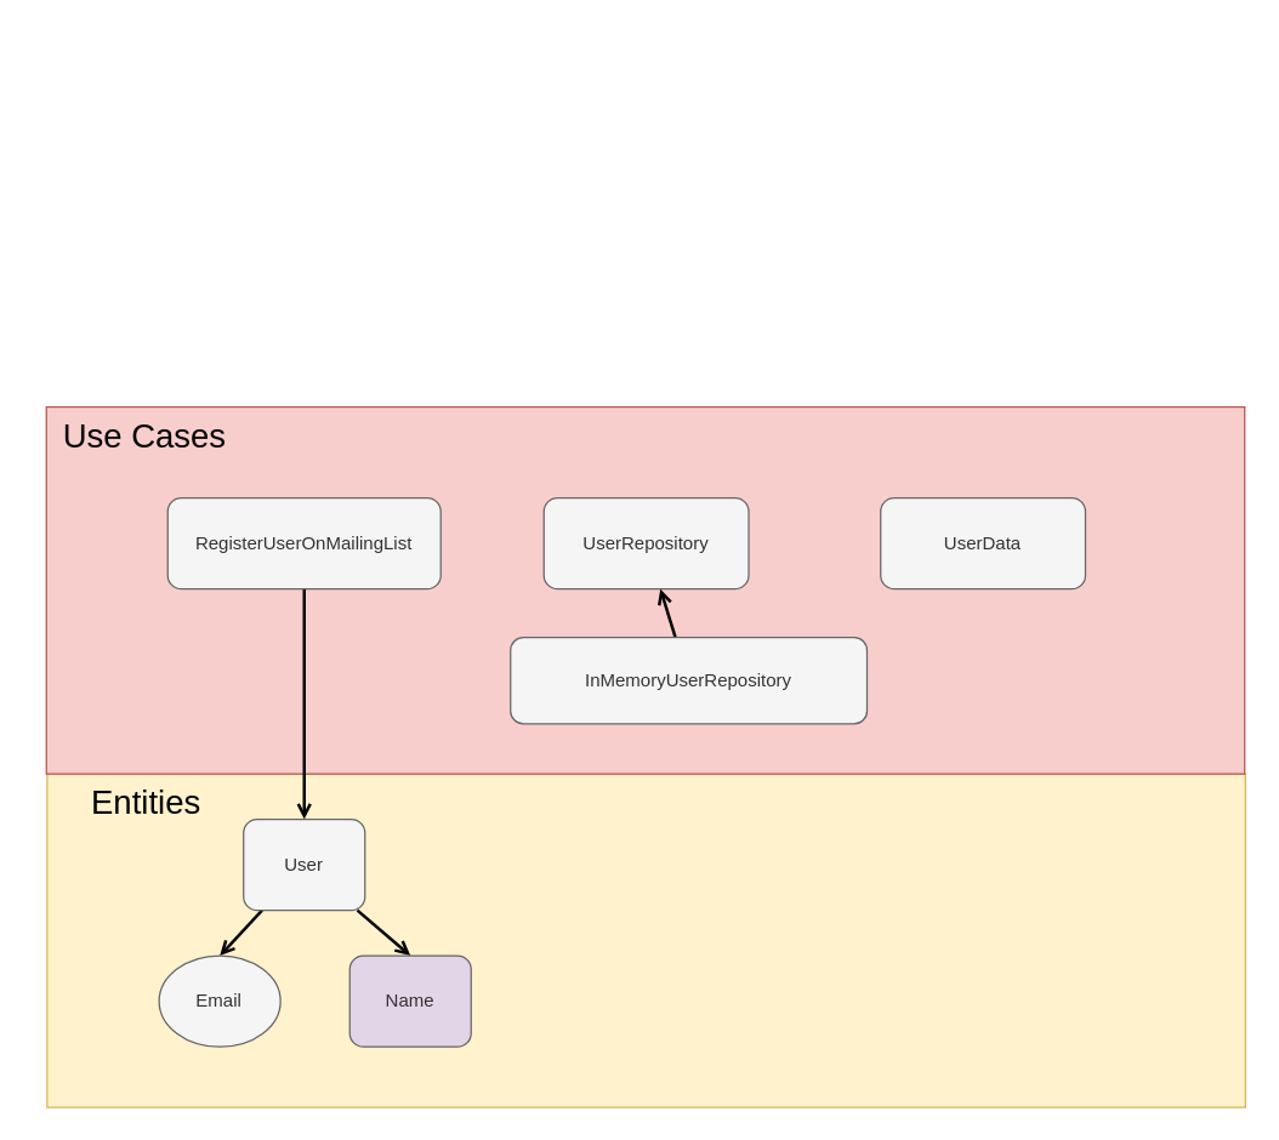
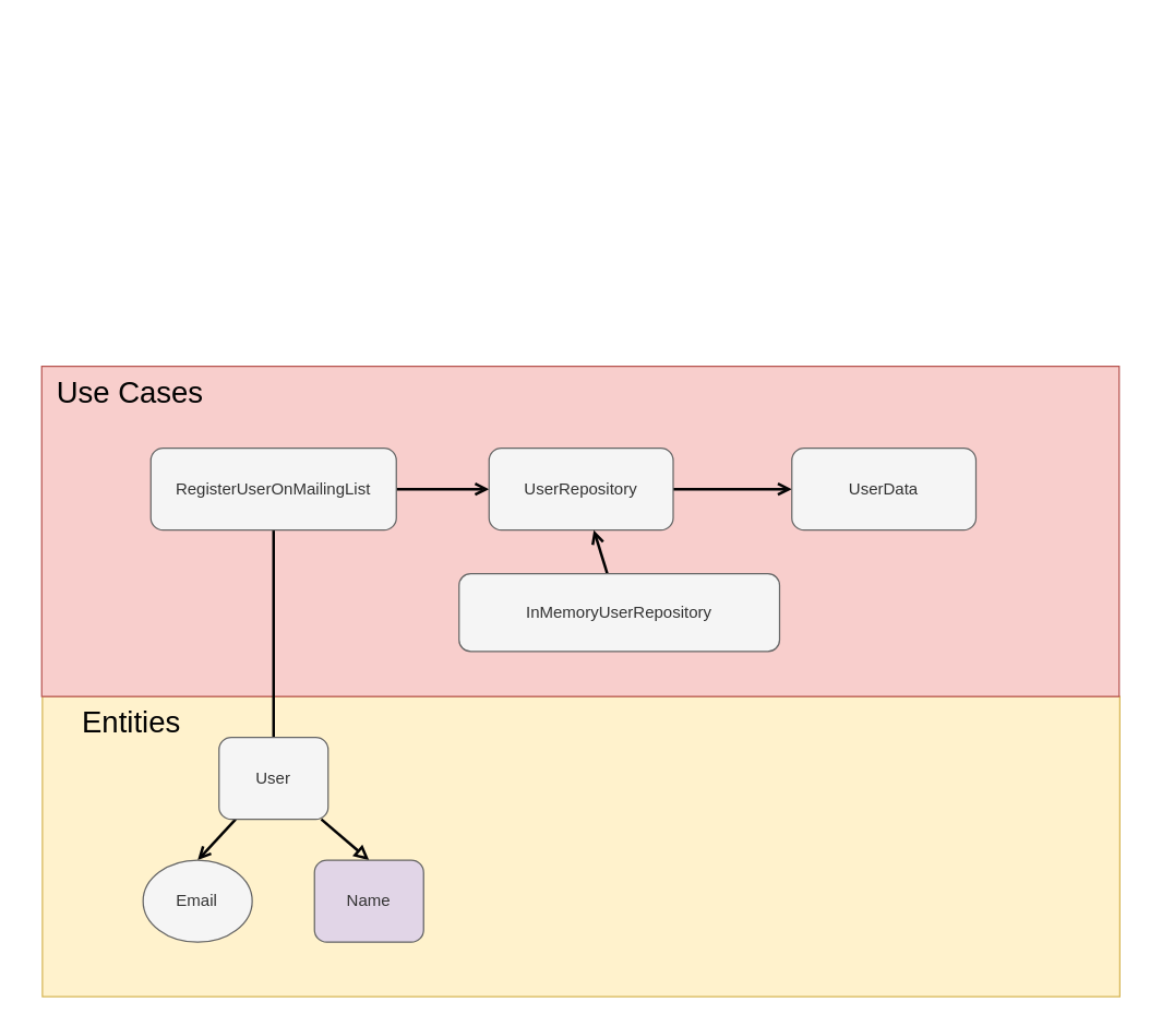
+ <mxCell id="4" value="" style="edgeStyle=none;html=1;fontFamily=Times New Roman;fontSize=13;fontColor=#030303;strokeWidth=2;endArrow=open;endFill=0;strokeColor=#030303;" edge="1" parent="1" source="6" target="11"><mxGeometry relative="1" as="geometry" /></mxCell>
+ <mxCell id="9" value="" style="edgeStyle=none;html=1;fontFamily=Times New Roman;fontSize=13;fontColor=#030303;endArrow=open;endFill=0;strokeColor=#030303;strokeWidth=2;" edge="1" parent="1" source="11" target="13"><mxGeometry relative="1" as="geometry" /></mxCell>
- <mxCell id="5" style="edgeStyle=none;html=1;entryX=0.5;entryY=0;entryDx=0;entryDy=0;fontFamily=Times New Roman;fontSize=13;fontColor=#030303;endArrow=open;endFill=0;strokeColor=#030303;strokeWidth=2;" edge="1" parent="1" source="6" target="19"><mxGeometry relative="1" as="geometry" /></mxCell>
+ <mxCell id="5" style="edgeStyle=none;html=1;entryX=0.5;entryY=0;entryDx=0;entryDy=0;fontFamily=Times New Roman;fontSize=13;fontColor=#030303;endArrow=none;endFill=0;strokeColor=#030303;strokeWidth=2;" edge="1" parent="1" source="6" target="19"><mxGeometry relative="1" as="geometry" /></mxCell>
- <mxCell id="17" value="" style="edgeStyle=none;html=1;fontFamily=Times New Roman;fontSize=13;fontColor=#030303;endArrow=open;endFill=0;strokeColor=#030303;strokeWidth=2;entryX=0.5;entryY=0;entryDx=0;entryDy=0;" edge="1" parent="1" source="19" target="21"><mxGeometry relative="1" as="geometry" /></mxCell>
+ <mxCell id="17" value="" style="edgeStyle=none;html=1;fontFamily=Times New Roman;fontSize=13;fontColor=#030303;endArrow=block;endFill=0;strokeColor=#030303;strokeWidth=2;entryX=0.5;entryY=0;entryDx=0;entryDy=0;" edge="1" parent="1" source="19" target="21"><mxGeometry relative="1" as="geometry" /></mxCell>
